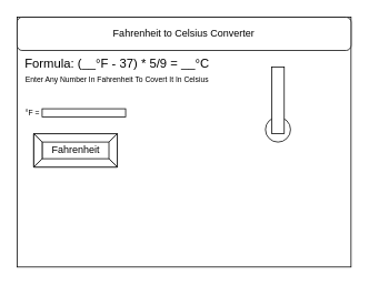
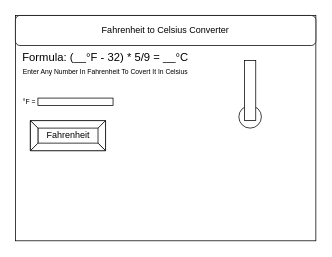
- <mxCell id="5" value="&lt;font style=&quot;font-size: 15px&quot;&gt;Formula: (__°F - 37) * 5/9 = __°C&lt;/font&gt;" style="text;html=1;strokeColor=none;fillColor=none;align=center;verticalAlign=middle;whiteSpace=wrap;rounded=0;" vertex="1" parent="1"><mxGeometry x="20" y="60" width="240" height="30" as="geometry" /></mxCell>
+ <mxCell id="5" value="&lt;font style=&quot;font-size: 15px&quot;&gt;Formula: (__°F - 32) * 5/9 = __°C&lt;/font&gt;" style="text;html=1;strokeColor=none;fillColor=none;align=center;verticalAlign=middle;whiteSpace=wrap;rounded=0;" vertex="1" parent="1"><mxGeometry x="20" y="60" width="240" height="30" as="geometry" /></mxCell>
